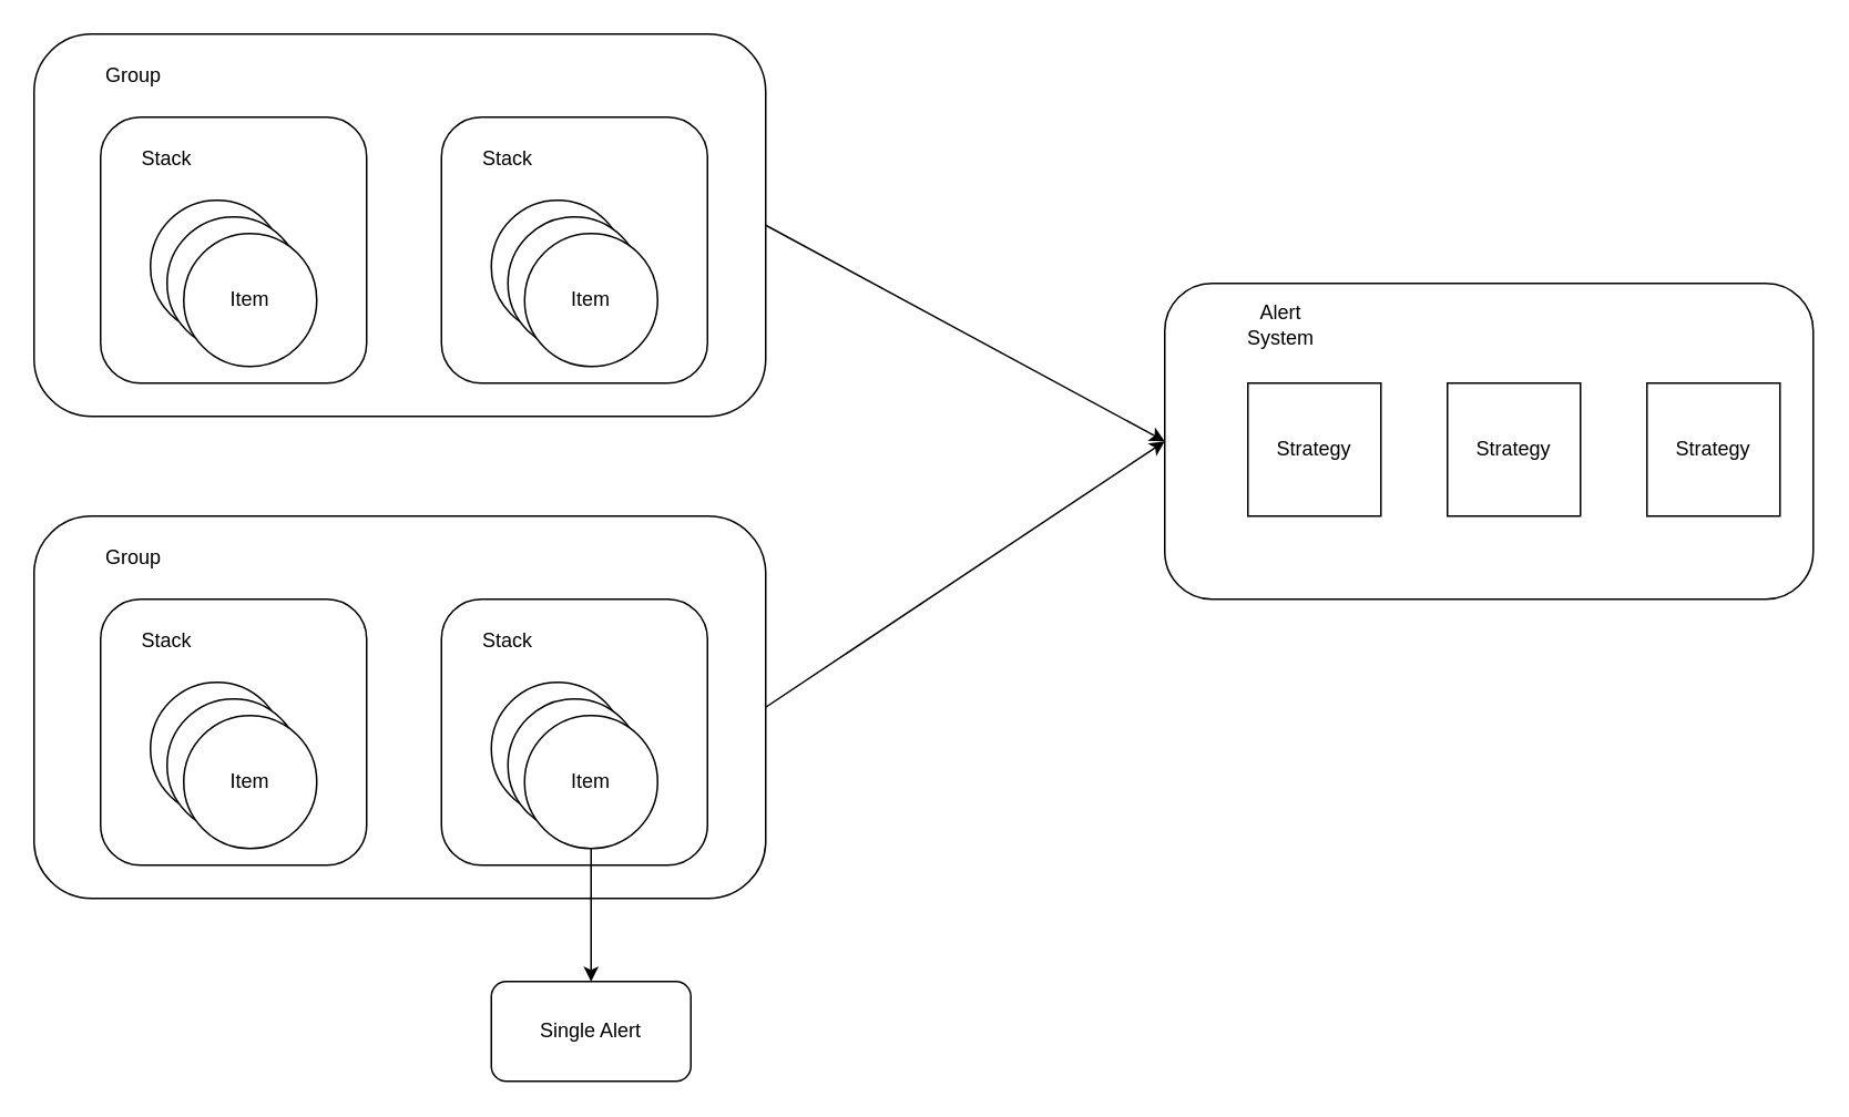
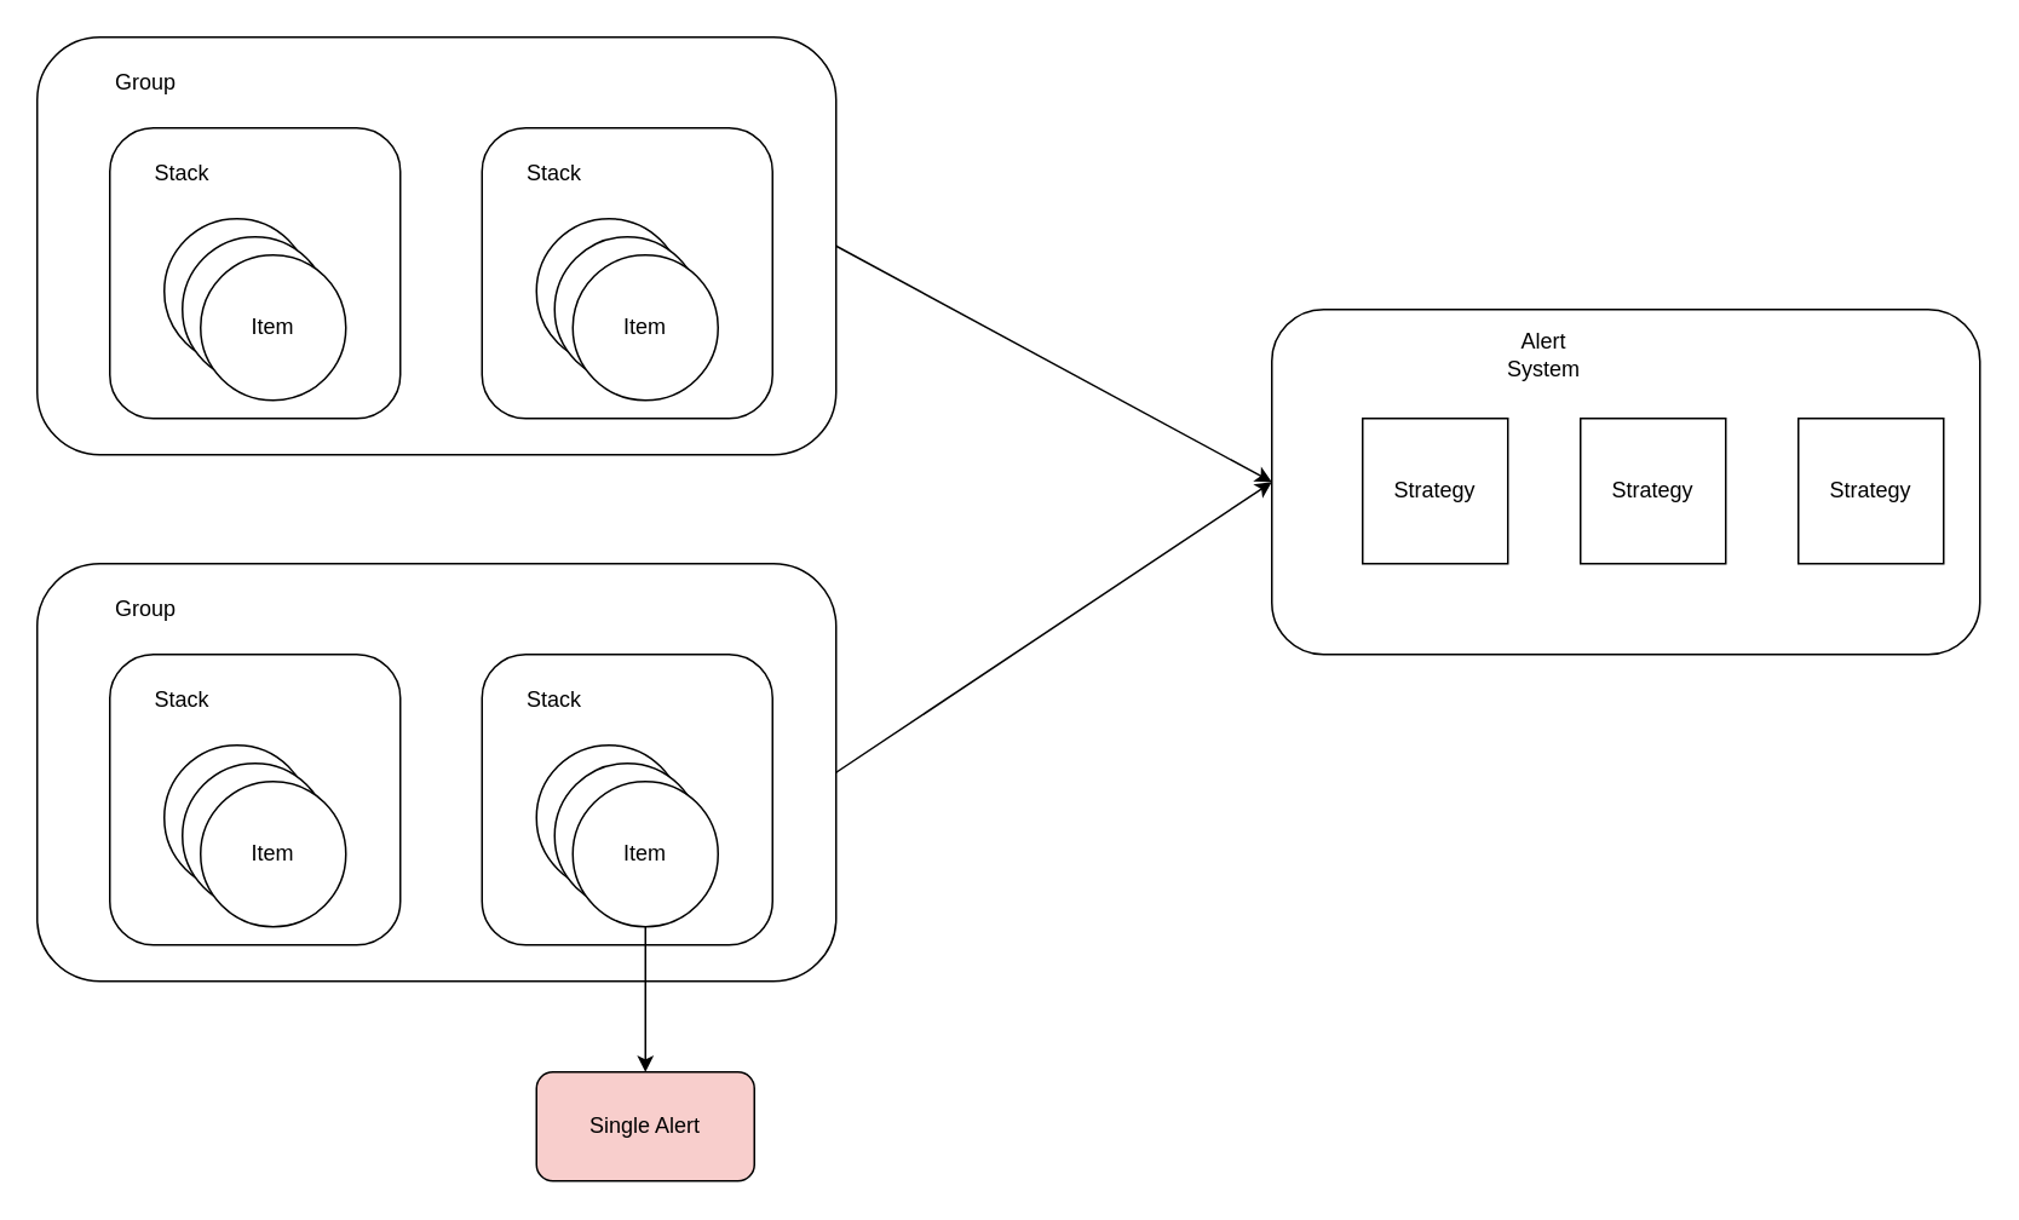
- <mxCell id="36" value="Alert System" style="text;html=1;strokeColor=none;fillColor=none;align=center;verticalAlign=middle;whiteSpace=wrap;rounded=0;" vertex="1" parent="1"><mxGeometry x="740" y="180" width="60" height="30" as="geometry" /></mxCell>
+ <mxCell id="36" value="Alert System" style="text;html=1;strokeColor=none;fillColor=none;align=center;verticalAlign=middle;whiteSpace=wrap;rounded=0;" vertex="1" parent="1"><mxGeometry x="820" y="180" width="60" height="30" as="geometry" /></mxCell>
- <mxCell id="38" value="Single Alert" style="rounded=1;whiteSpace=wrap;html=1;" vertex="1" parent="1"><mxGeometry x="295" y="590" width="120" height="60" as="geometry" /></mxCell>
+ <mxCell id="38" value="Single Alert" style="rounded=1;whiteSpace=wrap;html=1;fillColor=#f8cecc;" vertex="1" parent="1"><mxGeometry x="295" y="590" width="120" height="60" as="geometry" /></mxCell>
